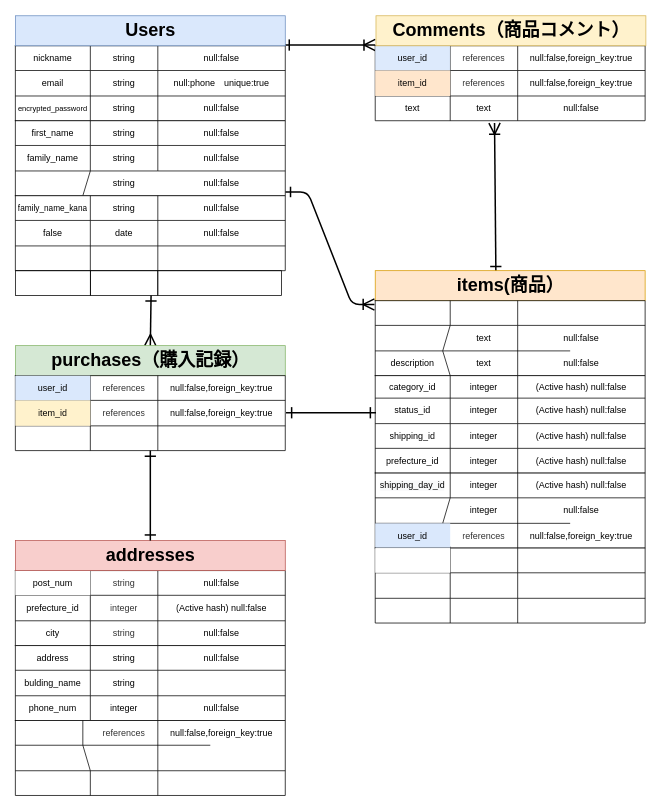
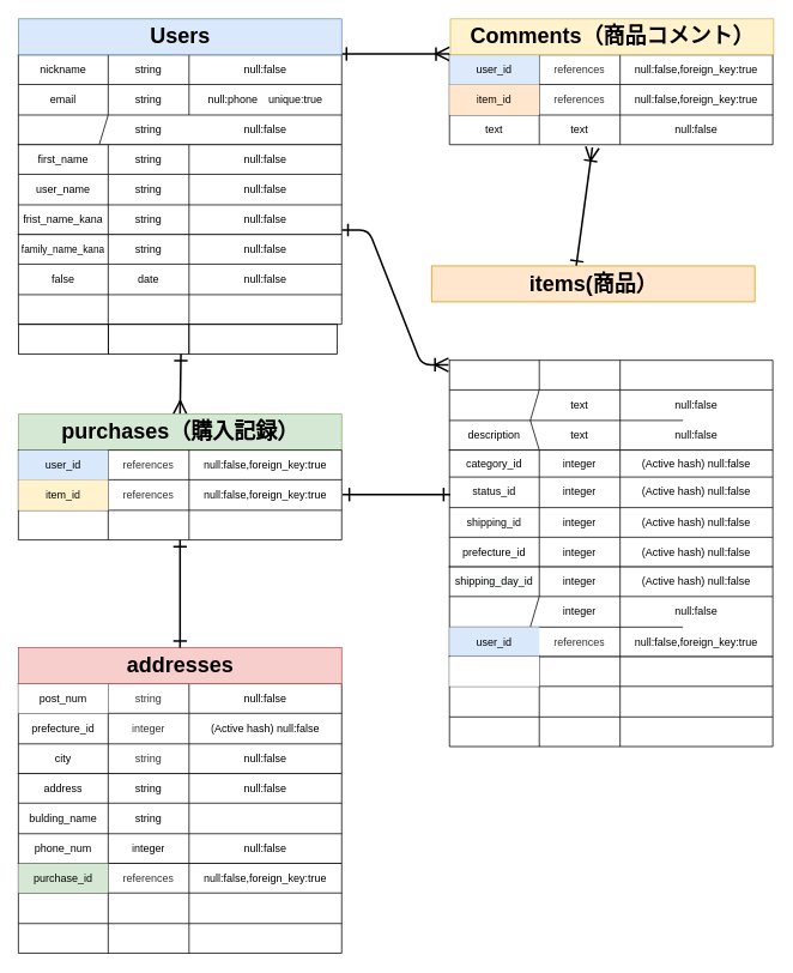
- <mxCell id="17" value="&lt;font style=&quot;font-size: 10px&quot;&gt;encrypted_password&lt;/font&gt;" style="shape=partialRectangle;html=1;whiteSpace=wrap;connectable=0;fillColor=none;top=0;left=0;bottom=0;right=0;overflow=hidden;" parent="16" vertex="1"><mxGeometry width="100" height="33" as="geometry" /></mxCell>
- <mxCell id="26" value="family_name" style="shape=partialRectangle;html=1;whiteSpace=wrap;connectable=0;fillColor=none;top=0;left=0;bottom=0;right=0;overflow=hidden;" parent="25" vertex="1"><mxGeometry width="100" height="34" as="geometry" /></mxCell>
+ <mxCell id="26" value="user_name" style="shape=partialRectangle;html=1;whiteSpace=wrap;connectable=0;fillColor=none;top=0;left=0;bottom=0;right=0;overflow=hidden;" parent="25" vertex="1"><mxGeometry width="100" height="34" as="geometry" /></mxCell>
+ <mxCell id="30" value="frist_name_kana" style="shape=partialRectangle;html=1;whiteSpace=wrap;connectable=0;fillColor=none;top=0;left=0;bottom=0;right=0;overflow=hidden;" parent="29" vertex="1"><mxGeometry width="100" height="33" as="geometry" /></mxCell>
- <mxCell id="62" value="items(商品）" style="text;fillColor=#ffe6cc;html=1;fontSize=24;fontStyle=1;verticalAlign=middle;align=center;strokeColor=#d79b00;strokeWidth=1;" parent="1" vertex="1"><mxGeometry x="500" y="360" width="360" height="40" as="geometry" /></mxCell>
+ <mxCell id="62" value="items(商品）" style="text;fillColor=#ffe6cc;html=1;fontSize=24;fontStyle=1;verticalAlign=middle;align=center;strokeColor=#d79b00;strokeWidth=1;" parent="1" vertex="1"><mxGeometry x="480" y="295" width="360" height="40" as="geometry" /></mxCell>
+ <mxCell id="161" value="purchase_id" style="shape=partialRectangle;html=1;whiteSpace=wrap;connectable=0;fillColor=#d5e8d4;top=0;left=0;bottom=0;right=0;overflow=hidden;strokeColor=#82b366;" parent="160" vertex="1"><mxGeometry width="100" height="33" as="geometry" /></mxCell>
